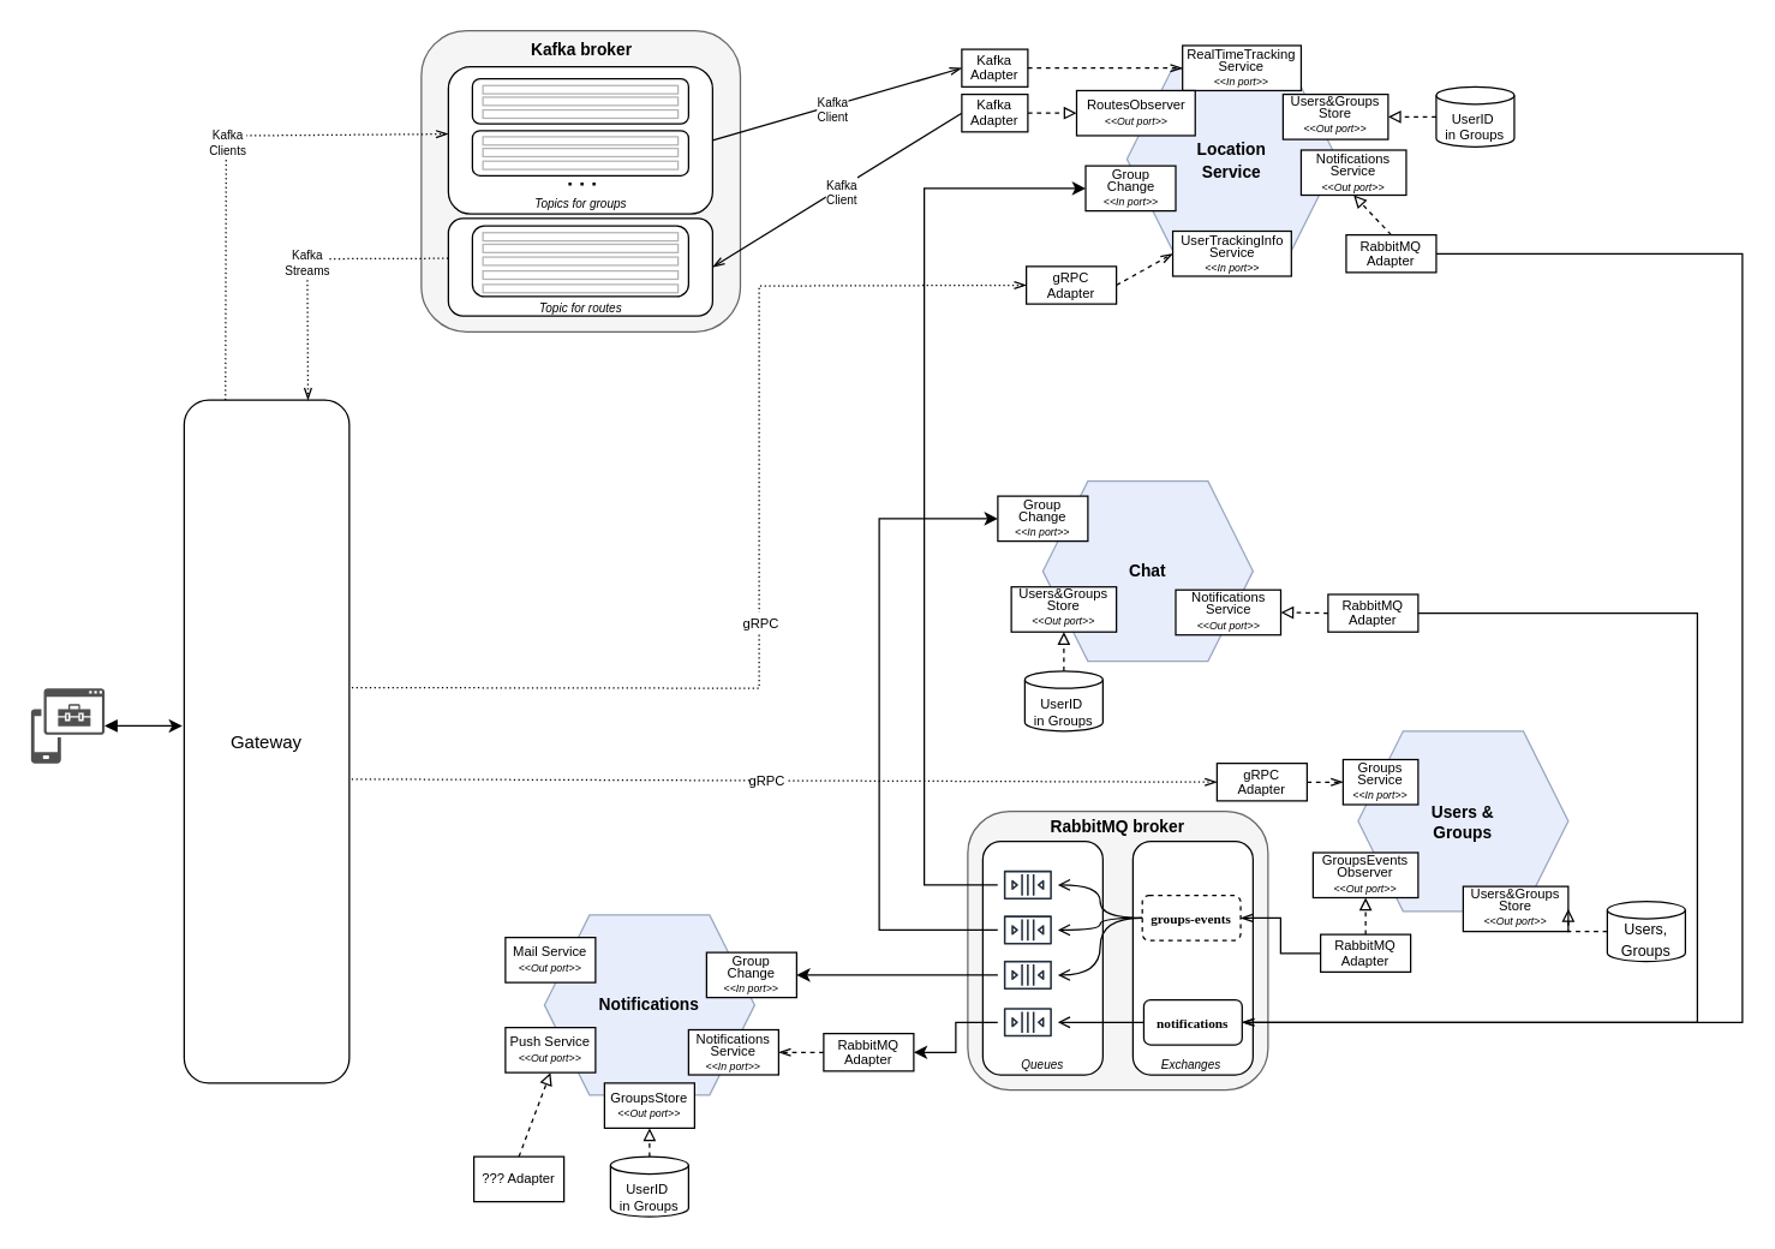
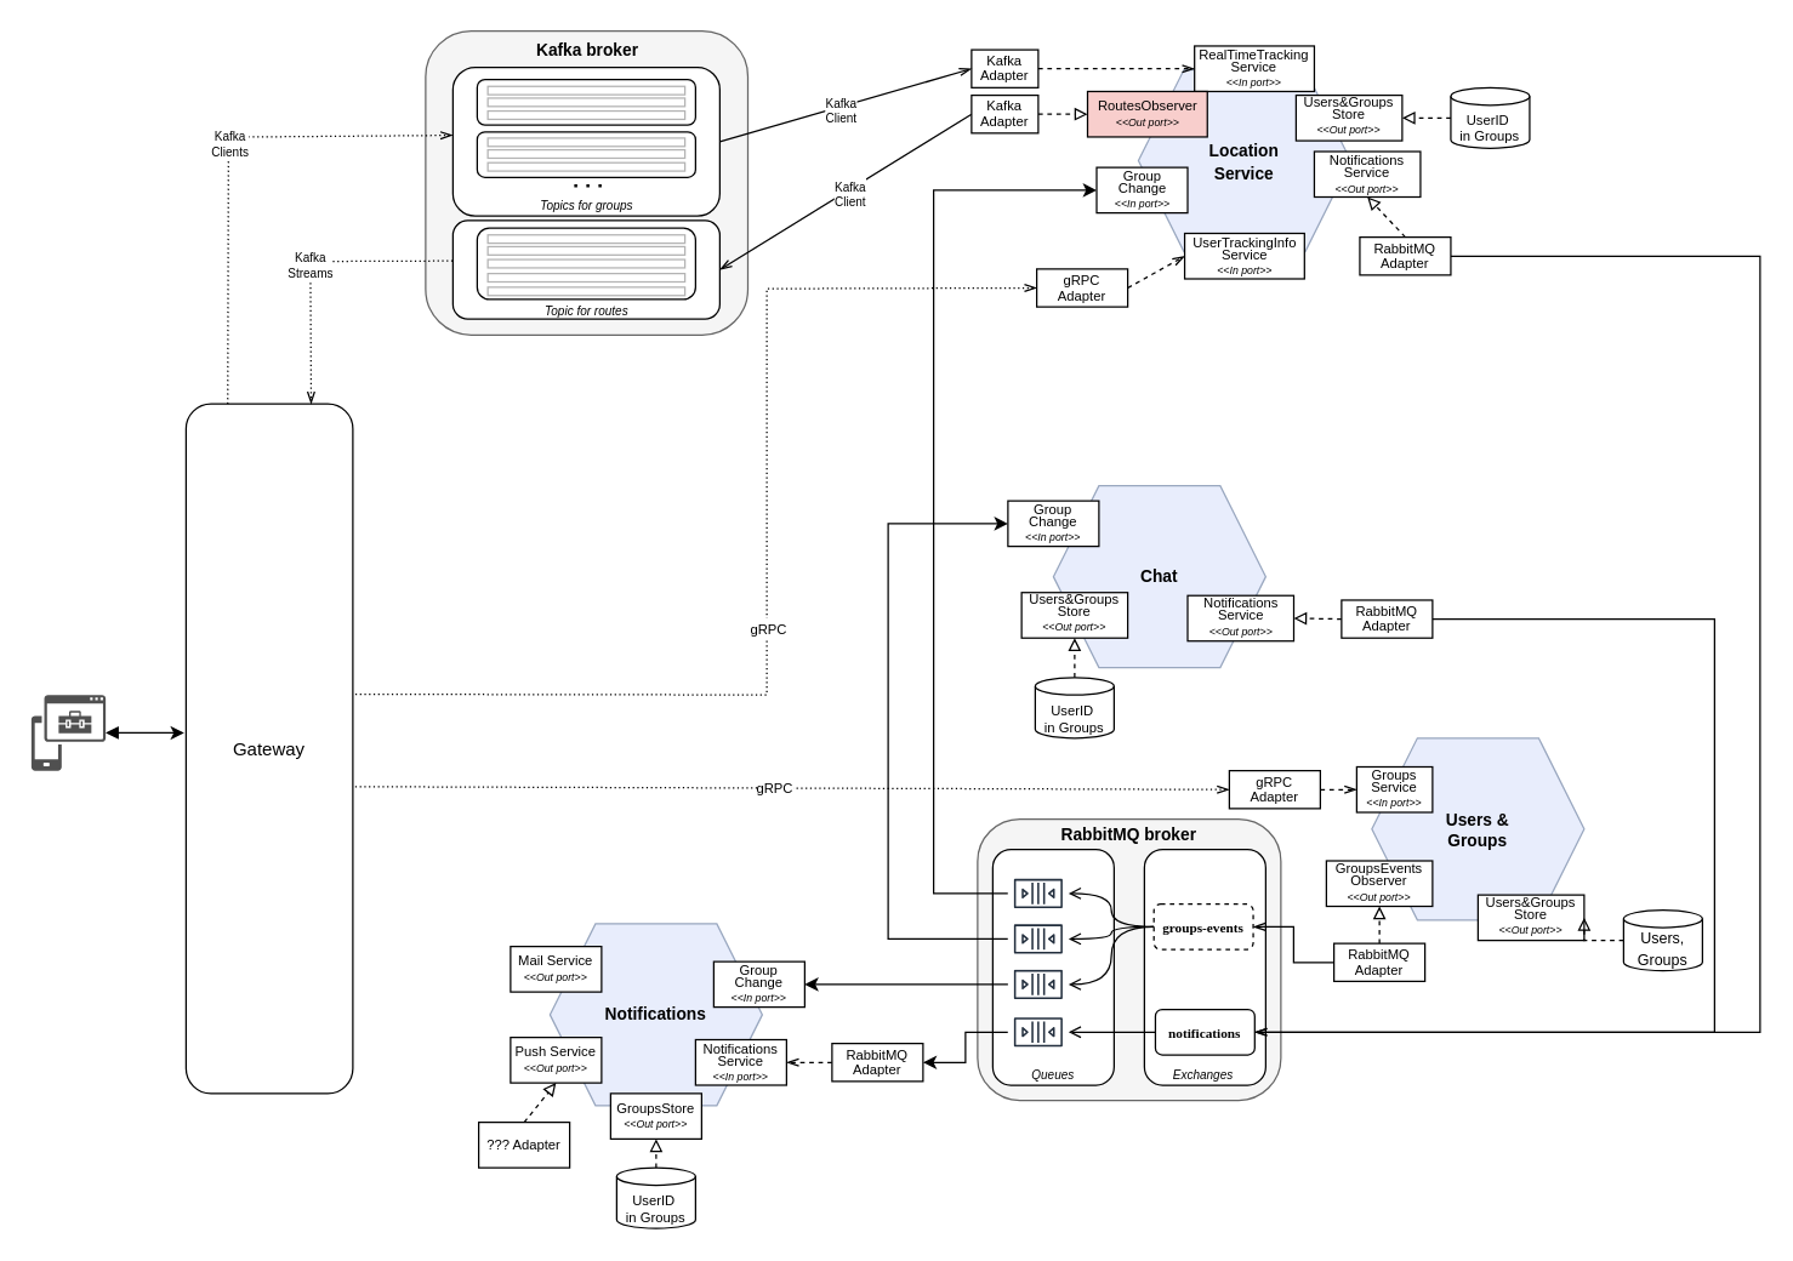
- <mxCell id="71" value="&lt;div style=&quot;line-height: 90%; font-size: 9px;&quot;&gt;RoutesObserver&lt;/div&gt;&lt;div style=&quot;line-height: 90%; font-size: 9px;&quot;&gt;&lt;i style=&quot;background-color: initial; font-size: 12px;&quot;&gt;&lt;font style=&quot;font-size: 7px;&quot;&gt;&amp;lt;&amp;lt;Out port&amp;gt;&amp;gt;&lt;/font&gt;&lt;/i&gt;&lt;/div&gt;" style="rounded=0;whiteSpace=wrap;html=1;align=center;" parent="1" vertex="1"><mxGeometry x="716.5" y="59.87" width="79" height="30" as="geometry" /></mxCell>
+ <mxCell id="71" value="&lt;div style=&quot;line-height: 90%; font-size: 9px;&quot;&gt;RoutesObserver&lt;/div&gt;&lt;div style=&quot;line-height: 90%; font-size: 9px;&quot;&gt;&lt;i style=&quot;background-color: initial; font-size: 12px;&quot;&gt;&lt;font style=&quot;font-size: 7px;&quot;&gt;&amp;lt;&amp;lt;Out port&amp;gt;&amp;gt;&lt;/font&gt;&lt;/i&gt;&lt;/div&gt;" style="rounded=0;whiteSpace=wrap;html=1;align=center;fillColor=#f8cecc;" parent="1" vertex="1"><mxGeometry x="716.5" y="59.87" width="79" height="30" as="geometry" /></mxCell>
- <mxCell id="90" value="&lt;div style=&quot;line-height: 90%; font-size: 9px;&quot;&gt;??? Adapter&lt;/div&gt;" style="rounded=0;whiteSpace=wrap;html=1;align=center;" parent="1" vertex="1"><mxGeometry x="315" y="770" width="60" height="30" as="geometry" /></mxCell>
+ <mxCell id="90" value="&lt;div style=&quot;line-height: 90%; font-size: 9px;&quot;&gt;??? Adapter&lt;/div&gt;" style="rounded=0;whiteSpace=wrap;html=1;align=center;" parent="1" vertex="1"><mxGeometry x="315" y="740" width="60" height="30" as="geometry" /></mxCell>
